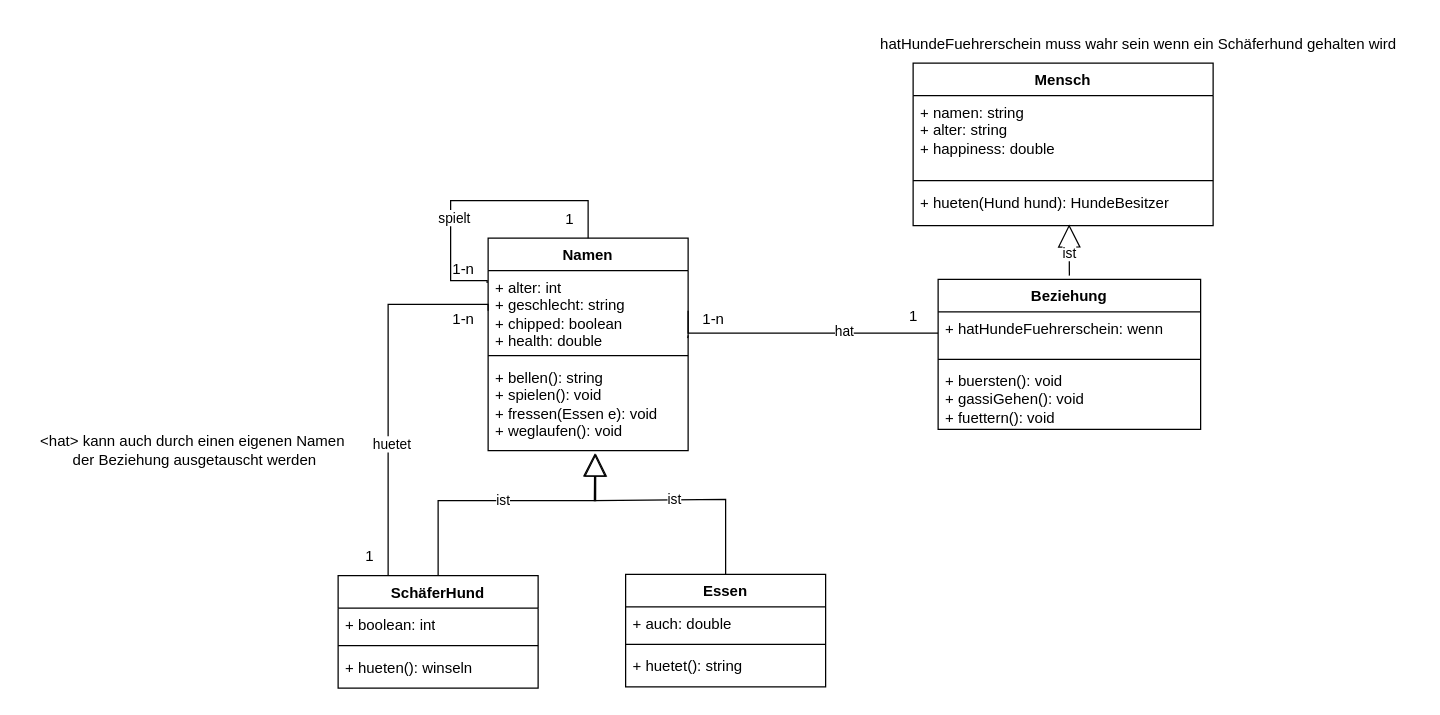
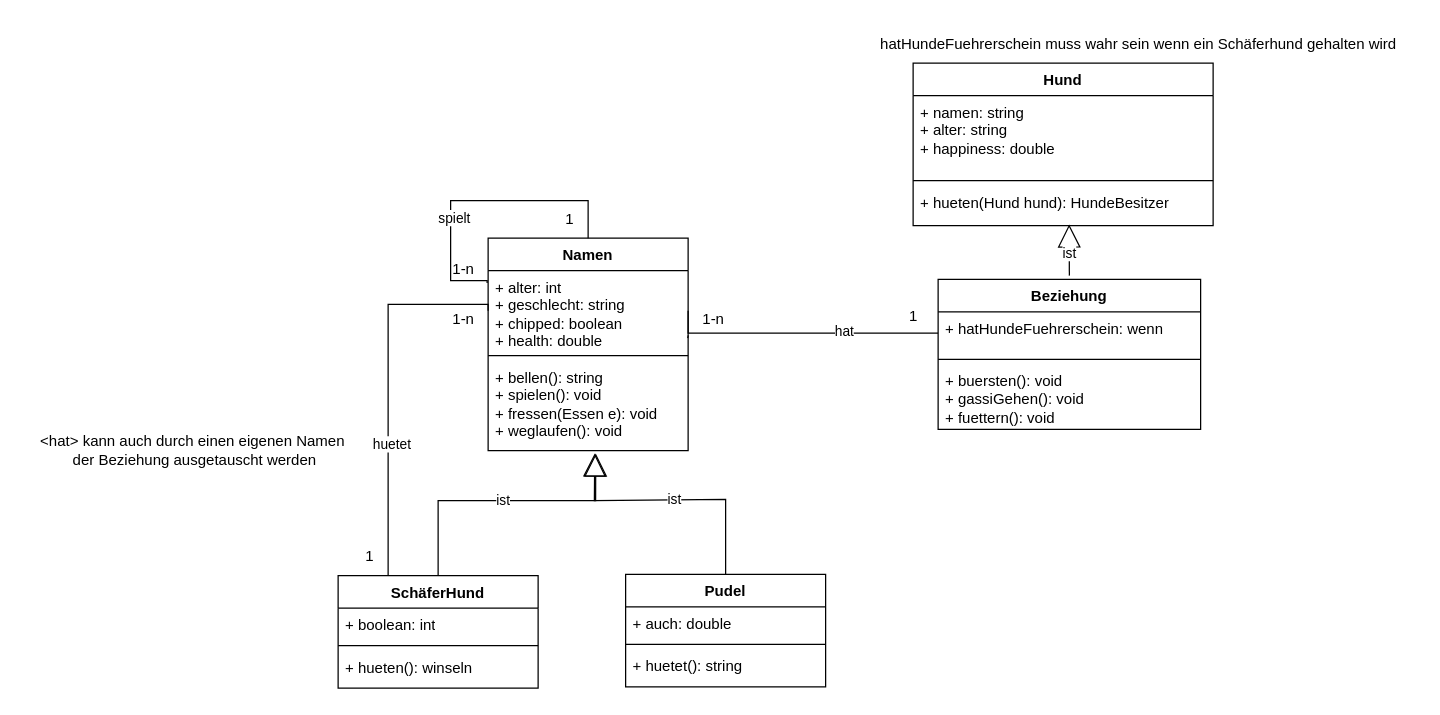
- <mxCell id="8" value="Mensch" style="swimlane;fontStyle=1;align=center;verticalAlign=top;childLayout=stackLayout;horizontal=1;startSize=26;horizontalStack=0;resizeParent=1;resizeParentMax=0;resizeLast=0;collapsible=1;marginBottom=0;whiteSpace=wrap;html=1;" vertex="1" parent="1"><mxGeometry x="730" y="50" width="240" height="130" as="geometry" /></mxCell>
+ <mxCell id="8" value="Hund" style="swimlane;fontStyle=1;align=center;verticalAlign=top;childLayout=stackLayout;horizontal=1;startSize=26;horizontalStack=0;resizeParent=1;resizeParentMax=0;resizeLast=0;collapsible=1;marginBottom=0;whiteSpace=wrap;html=1;" vertex="1" parent="1"><mxGeometry x="730" y="50" width="240" height="130" as="geometry" /></mxCell>
- <mxCell id="23" value="Essen" style="swimlane;fontStyle=1;align=center;verticalAlign=top;childLayout=stackLayout;horizontal=1;startSize=26;horizontalStack=0;resizeParent=1;resizeParentMax=0;resizeLast=0;collapsible=1;marginBottom=0;whiteSpace=wrap;html=1;" vertex="1" parent="1"><mxGeometry x="500" y="459" width="160" height="90" as="geometry" /></mxCell>
+ <mxCell id="23" value="Pudel" style="swimlane;fontStyle=1;align=center;verticalAlign=top;childLayout=stackLayout;horizontal=1;startSize=26;horizontalStack=0;resizeParent=1;resizeParentMax=0;resizeLast=0;collapsible=1;marginBottom=0;whiteSpace=wrap;html=1;" vertex="1" parent="1"><mxGeometry x="500" y="459" width="160" height="90" as="geometry" /></mxCell>
